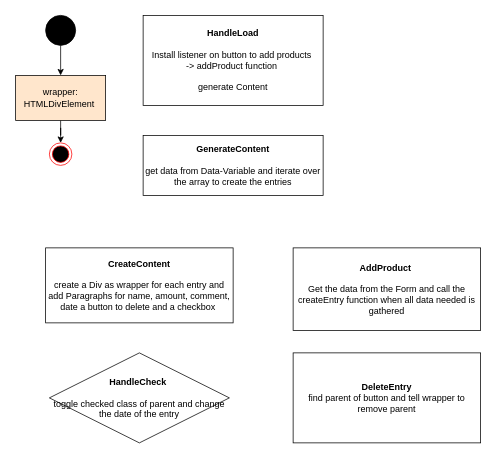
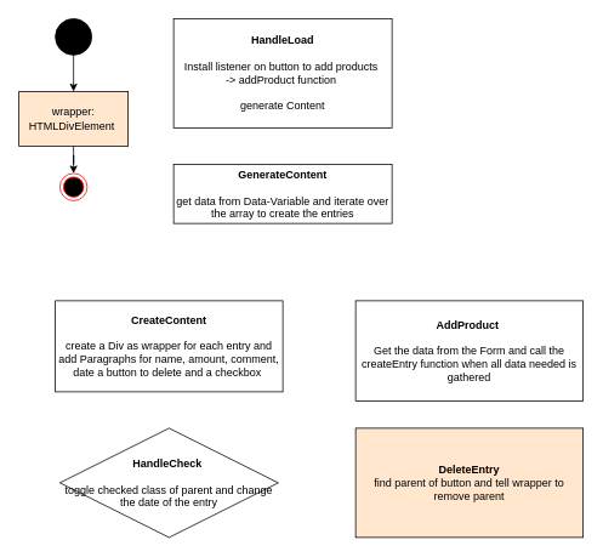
- <mxCell id="8" value="&lt;b&gt;GenerateContent&lt;/b&gt;&lt;br&gt;&lt;br&gt;get data from Data-Variable and iterate over the array to create the entries" style="rounded=0;whiteSpace=wrap;html=1;fillColor=#FFFFFF;" vertex="1" parent="1"><mxGeometry x="190" y="180" width="240" height="80" as="geometry" /></mxCell>
+ <mxCell id="8" value="&lt;b&gt;GenerateContent&lt;/b&gt;&lt;br&gt;&lt;br&gt;get data from Data-Variable and iterate over the array to create the entries" style="rounded=0;whiteSpace=wrap;html=1;fillColor=#FFFFFF;" vertex="1" parent="1"><mxGeometry x="190" y="180" width="240" height="65" as="geometry" /></mxCell>
- <mxCell id="12" value="&lt;b&gt;DeleteEntry&lt;/b&gt;&lt;br&gt;find parent of button and tell wrapper to remove parent" style="rounded=0;whiteSpace=wrap;html=1;fillColor=#FFFFFF;" vertex="1" parent="1"><mxGeometry x="390" y="470" width="250" height="120" as="geometry" /></mxCell>
+ <mxCell id="12" value="&lt;b&gt;DeleteEntry&lt;/b&gt;&lt;br&gt;find parent of button and tell wrapper to remove parent" style="rounded=0;whiteSpace=wrap;html=1;fillColor=#ffe6cc;" vertex="1" parent="1"><mxGeometry x="390" y="470" width="250" height="120" as="geometry" /></mxCell>
